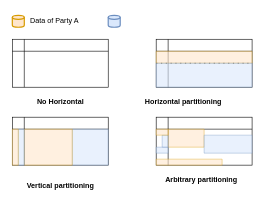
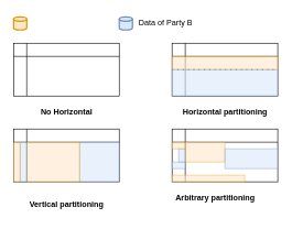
- <mxCell id="11" value="Data of Party A" style="text;html=1;align=center;verticalAlign=middle;resizable=0;points=[];autosize=1;strokeColor=none;fillColor=none;" vertex="1" parent="1"><mxGeometry x="40" y="20" width="100" height="30" as="geometry" /></mxCell>
+ <mxCell id="12" value="Data of Party B" style="text;html=1;align=center;verticalAlign=middle;resizable=0;points=[];autosize=1;strokeColor=none;fillColor=none;" vertex="1" parent="1"><mxGeometry x="200" y="20" width="100" height="30" as="geometry" /></mxCell>
- <mxCell id="8" value="&lt;b&gt;Horizontal partitioning&lt;/b&gt;" style="text;html=1;align=center;verticalAlign=middle;resizable=0;points=[];autosize=1;strokeColor=none;fillColor=none;" vertex="1" parent="1"><mxGeometry x="230" y="155" width="150" height="30" as="geometry" /></mxCell>
+ <mxCell id="8" value="&lt;b&gt;Horizontal partitioning&lt;/b&gt;" style="text;html=1;align=center;verticalAlign=middle;resizable=0;points=[];autosize=1;strokeColor=none;fillColor=none;" vertex="1" parent="1"><mxGeometry x="265" y="155" width="150" height="30" as="geometry" /></mxCell>
- <mxCell id="22" value="&lt;b&gt;Arbitrary partitioning&lt;/b&gt;" style="text;html=1;align=center;verticalAlign=middle;resizable=0;points=[];autosize=1;strokeColor=none;fillColor=none;" vertex="1" parent="1"><mxGeometry x="265" y="285" width="140" height="30" as="geometry" /></mxCell>
+ <mxCell id="22" value="&lt;b&gt;Arbitrary partitioning&lt;/b&gt;" style="text;html=1;align=center;verticalAlign=middle;resizable=0;points=[];autosize=1;strokeColor=none;fillColor=none;" vertex="1" parent="1"><mxGeometry x="255" y="285" width="140" height="30" as="geometry" /></mxCell>
